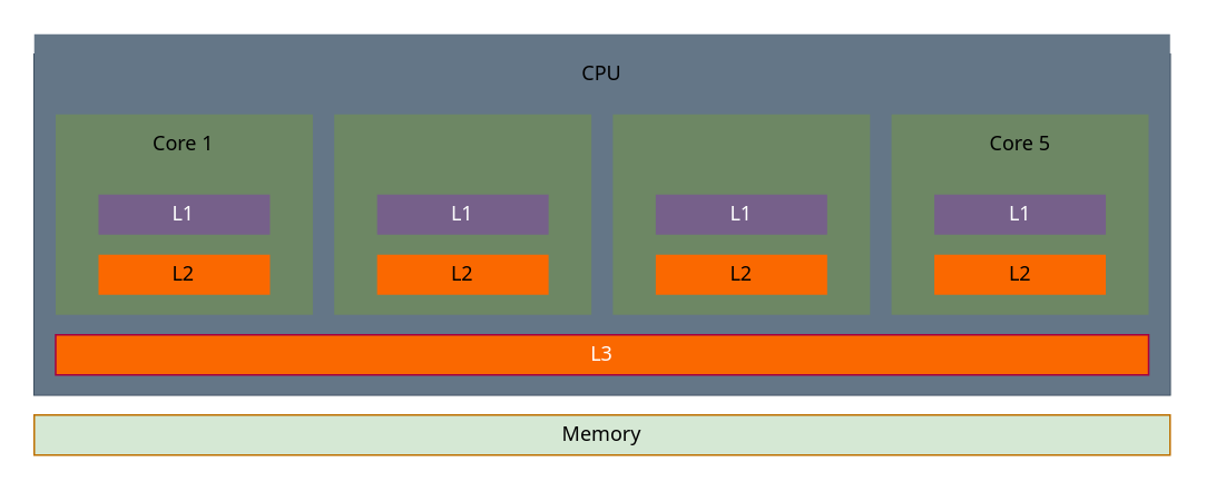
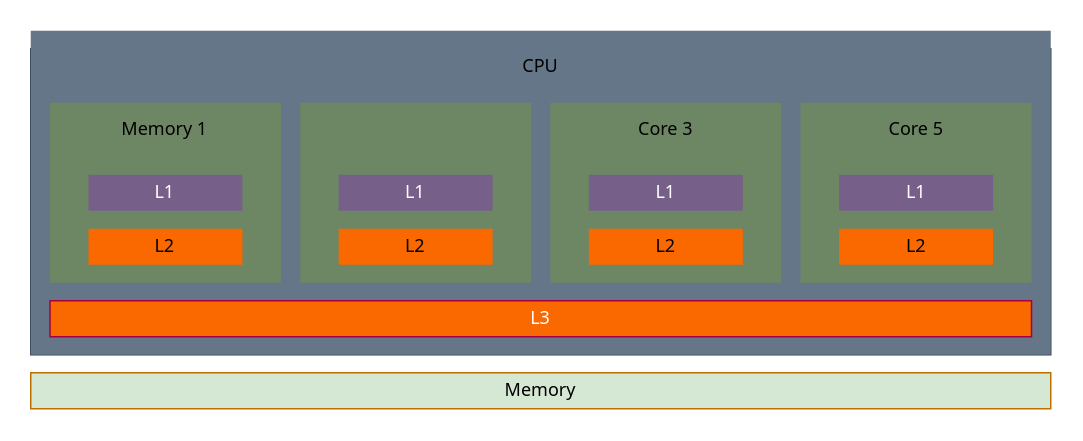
- <mxCell id="9" value="&lt;font face=&quot;Noto Sans&quot;&gt;Core 1&lt;/font&gt;" style="text;html=1;strokeColor=none;fillColor=none;align=center;verticalAlign=middle;whiteSpace=wrap;rounded=0;" parent="7" vertex="1"><mxGeometry x="38.491" width="76.981" height="36" as="geometry" /></mxCell>
+ <mxCell id="9" value="&lt;font face=&quot;Noto Sans&quot;&gt;Memory 1&lt;/font&gt;" style="text;html=1;strokeColor=none;fillColor=none;align=center;verticalAlign=middle;whiteSpace=wrap;rounded=0;" parent="7" vertex="1"><mxGeometry x="38.491" width="76.981" height="36" as="geometry" /></mxCell>
+ <mxCell id="18" value="&lt;font face=&quot;Noto Sans&quot;&gt;Core 3&lt;/font&gt;" style="text;html=1;strokeColor=none;fillColor=none;align=center;verticalAlign=middle;whiteSpace=wrap;rounded=0;" parent="16" vertex="1"><mxGeometry x="38.491" width="76.981" height="36" as="geometry" /></mxCell>
